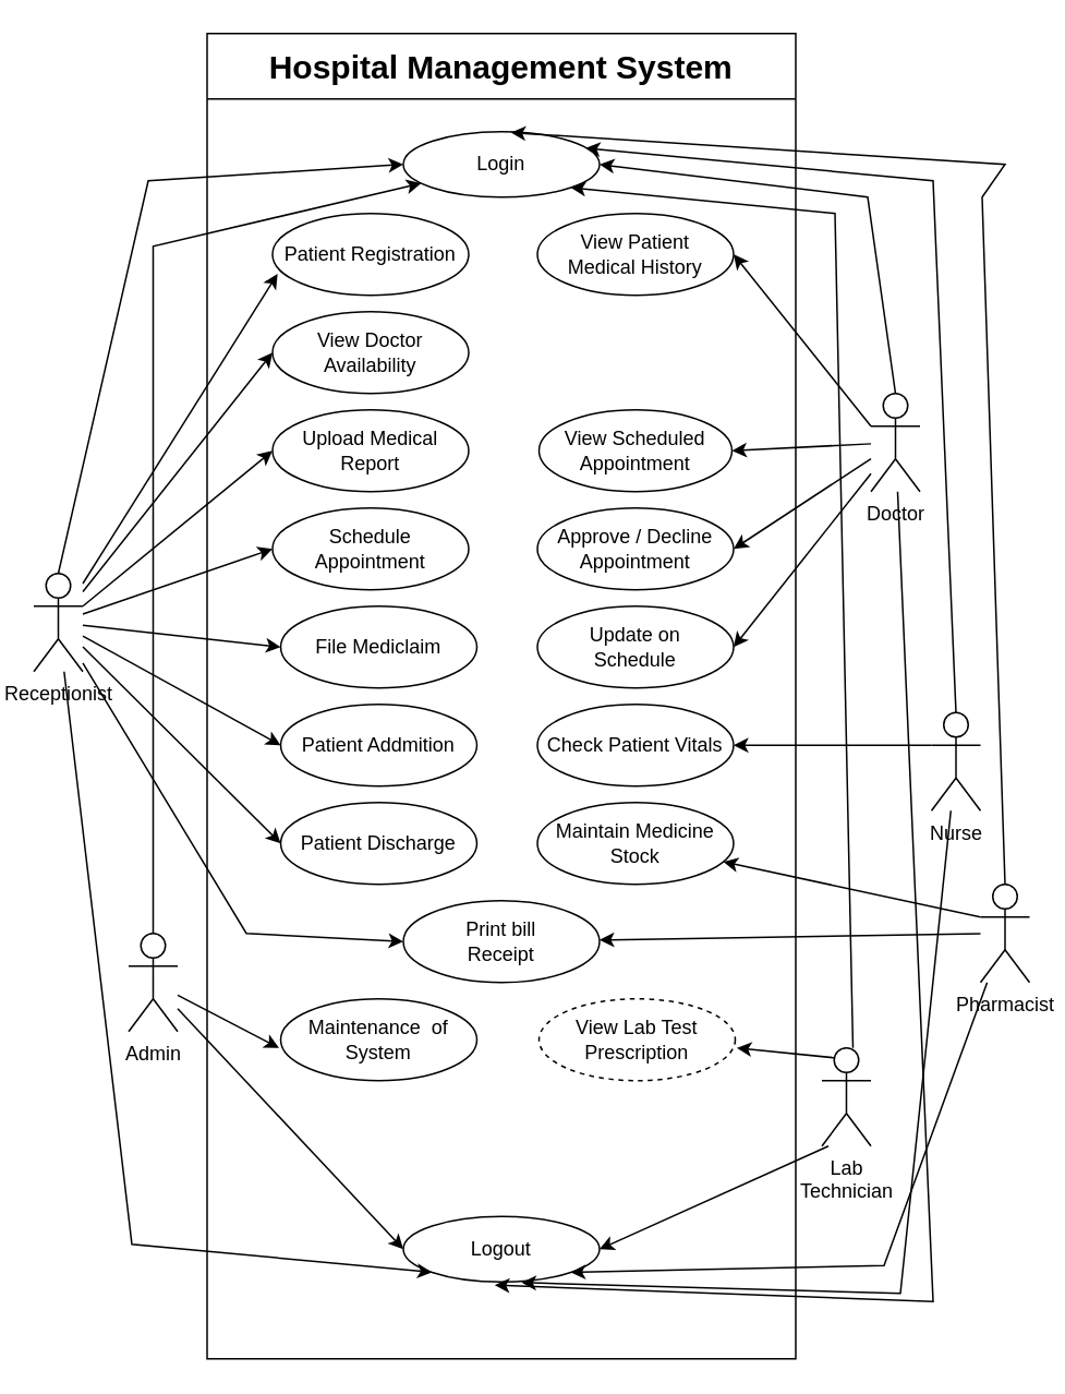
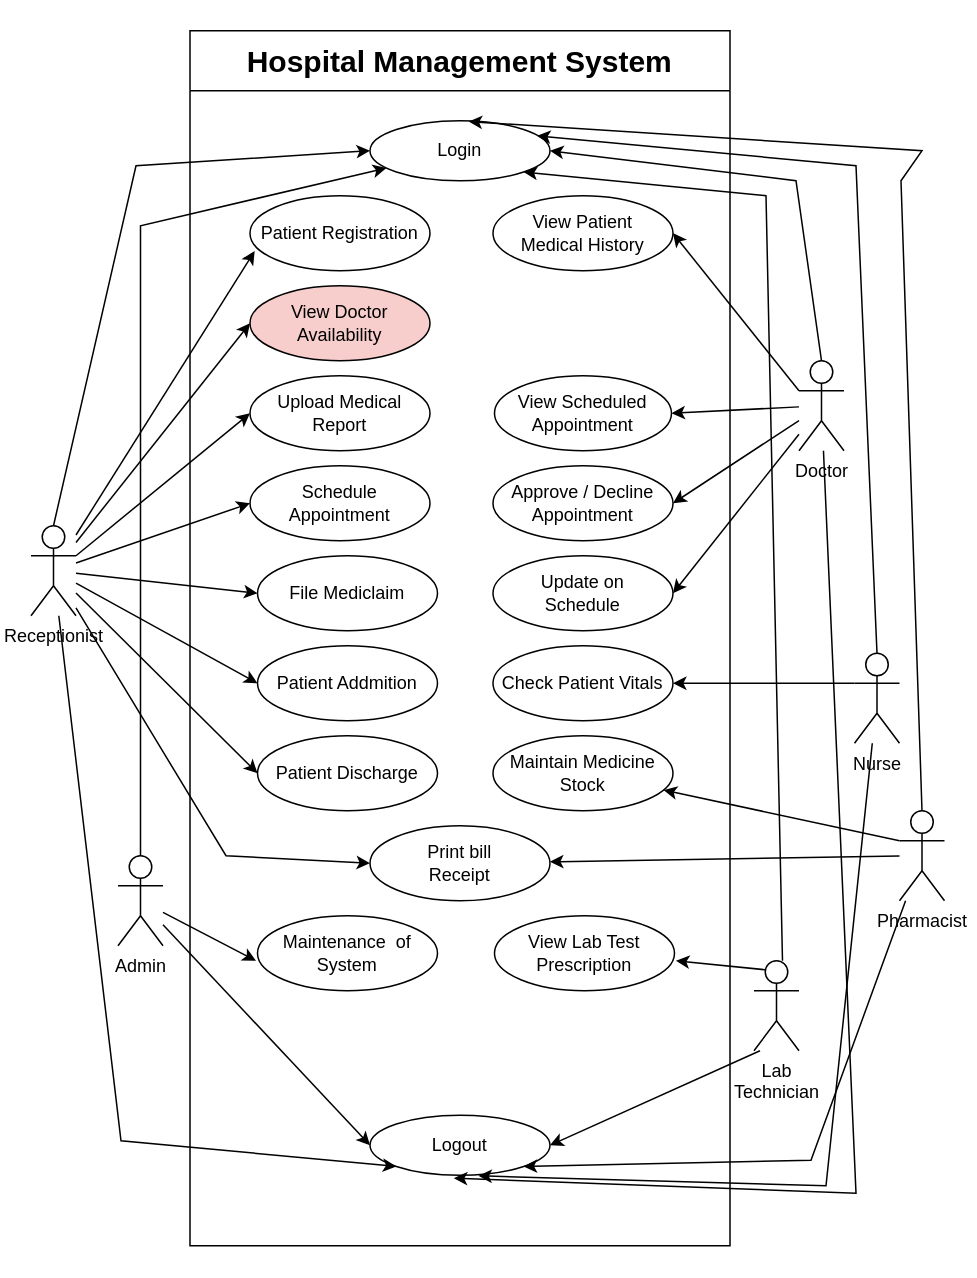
- <mxCell id="7" value="View Doctor Availability" style="ellipse;whiteSpace=wrap;html=1;" vertex="1" parent="2"><mxGeometry x="40" y="170" width="120" height="50" as="geometry" /></mxCell>
+ <mxCell id="7" value="View Doctor Availability" style="ellipse;whiteSpace=wrap;html=1;fillColor=#f8cecc;" vertex="1" parent="2"><mxGeometry x="40" y="170" width="120" height="50" as="geometry" /></mxCell>
- <mxCell id="50" value="View Lab Test Prescription" style="ellipse;whiteSpace=wrap;html=1;dashed=1;" vertex="1" parent="1"><mxGeometry x="329" y="610" width="120" height="50" as="geometry" /></mxCell>
+ <mxCell id="50" value="View Lab Test Prescription" style="ellipse;whiteSpace=wrap;html=1;" vertex="1" parent="1"><mxGeometry x="329" y="610" width="120" height="50" as="geometry" /></mxCell>
